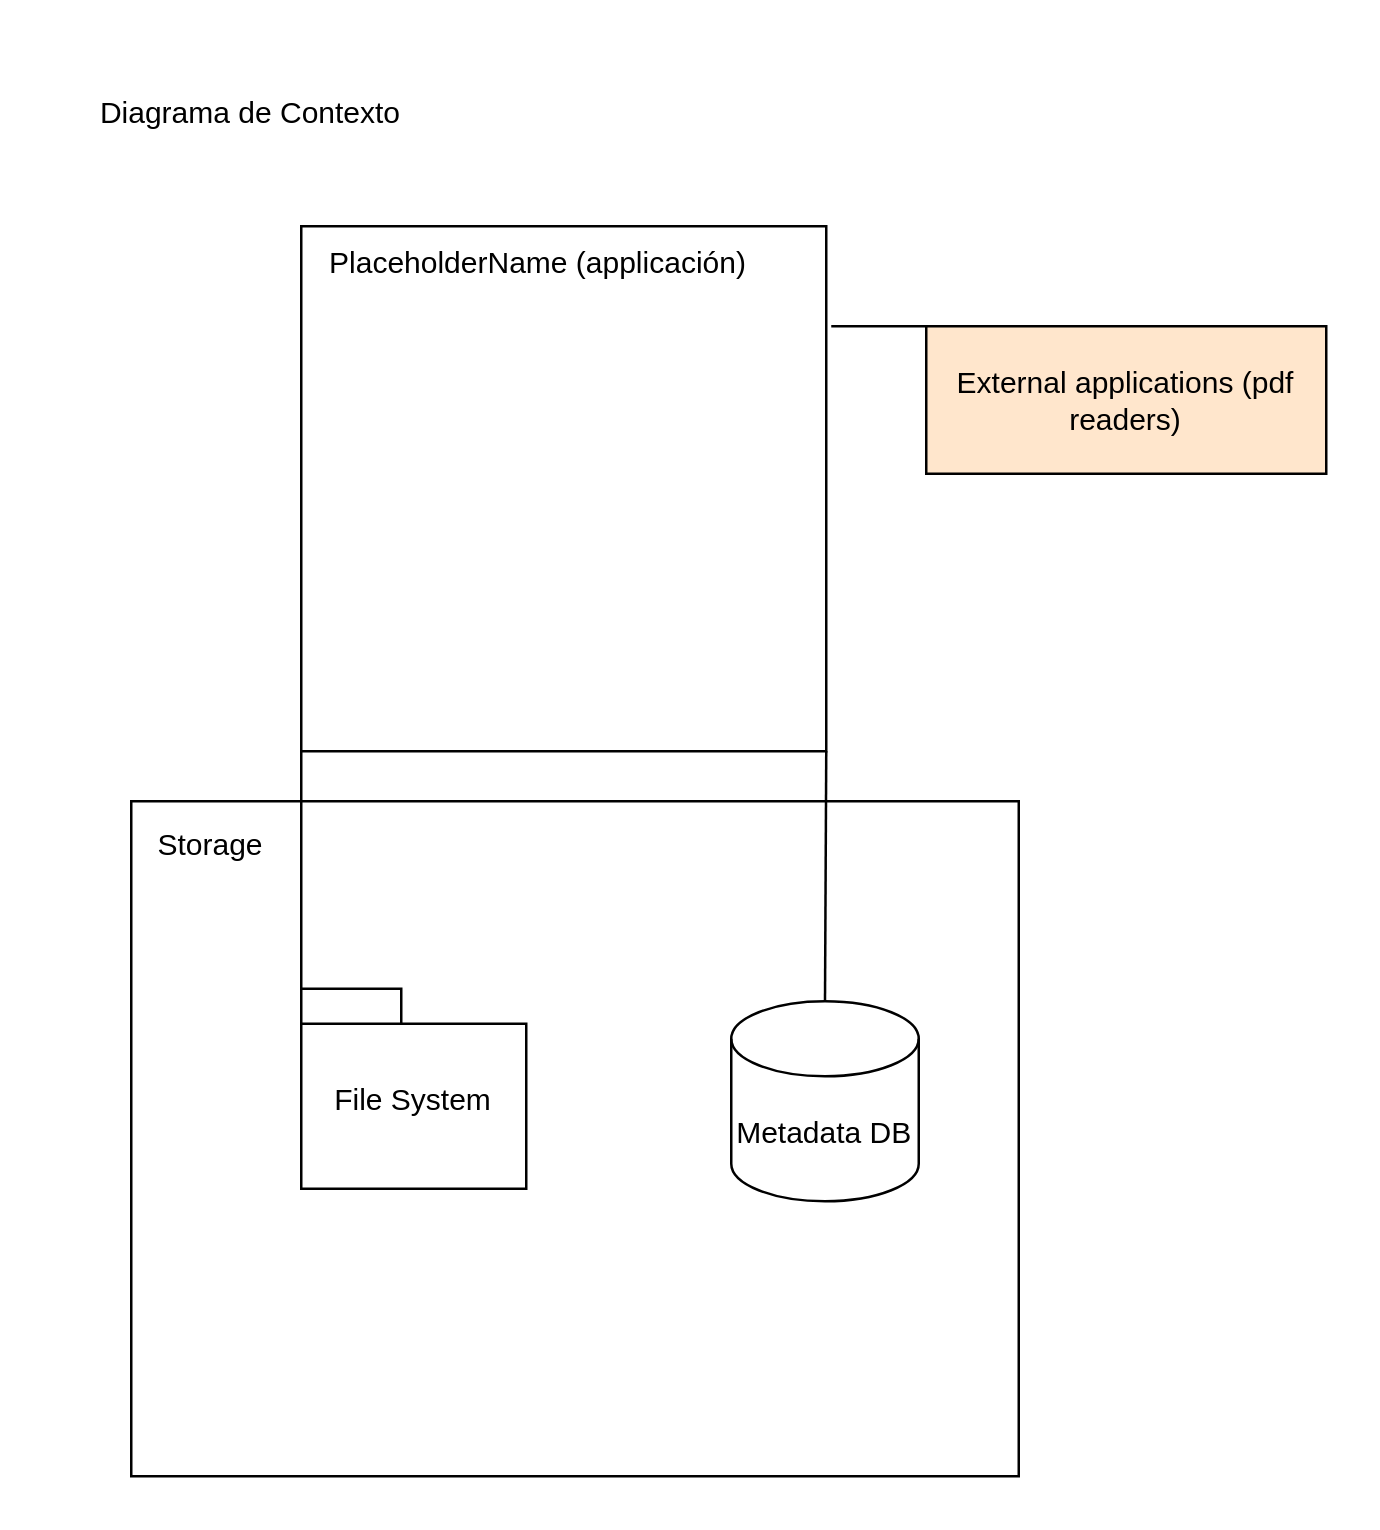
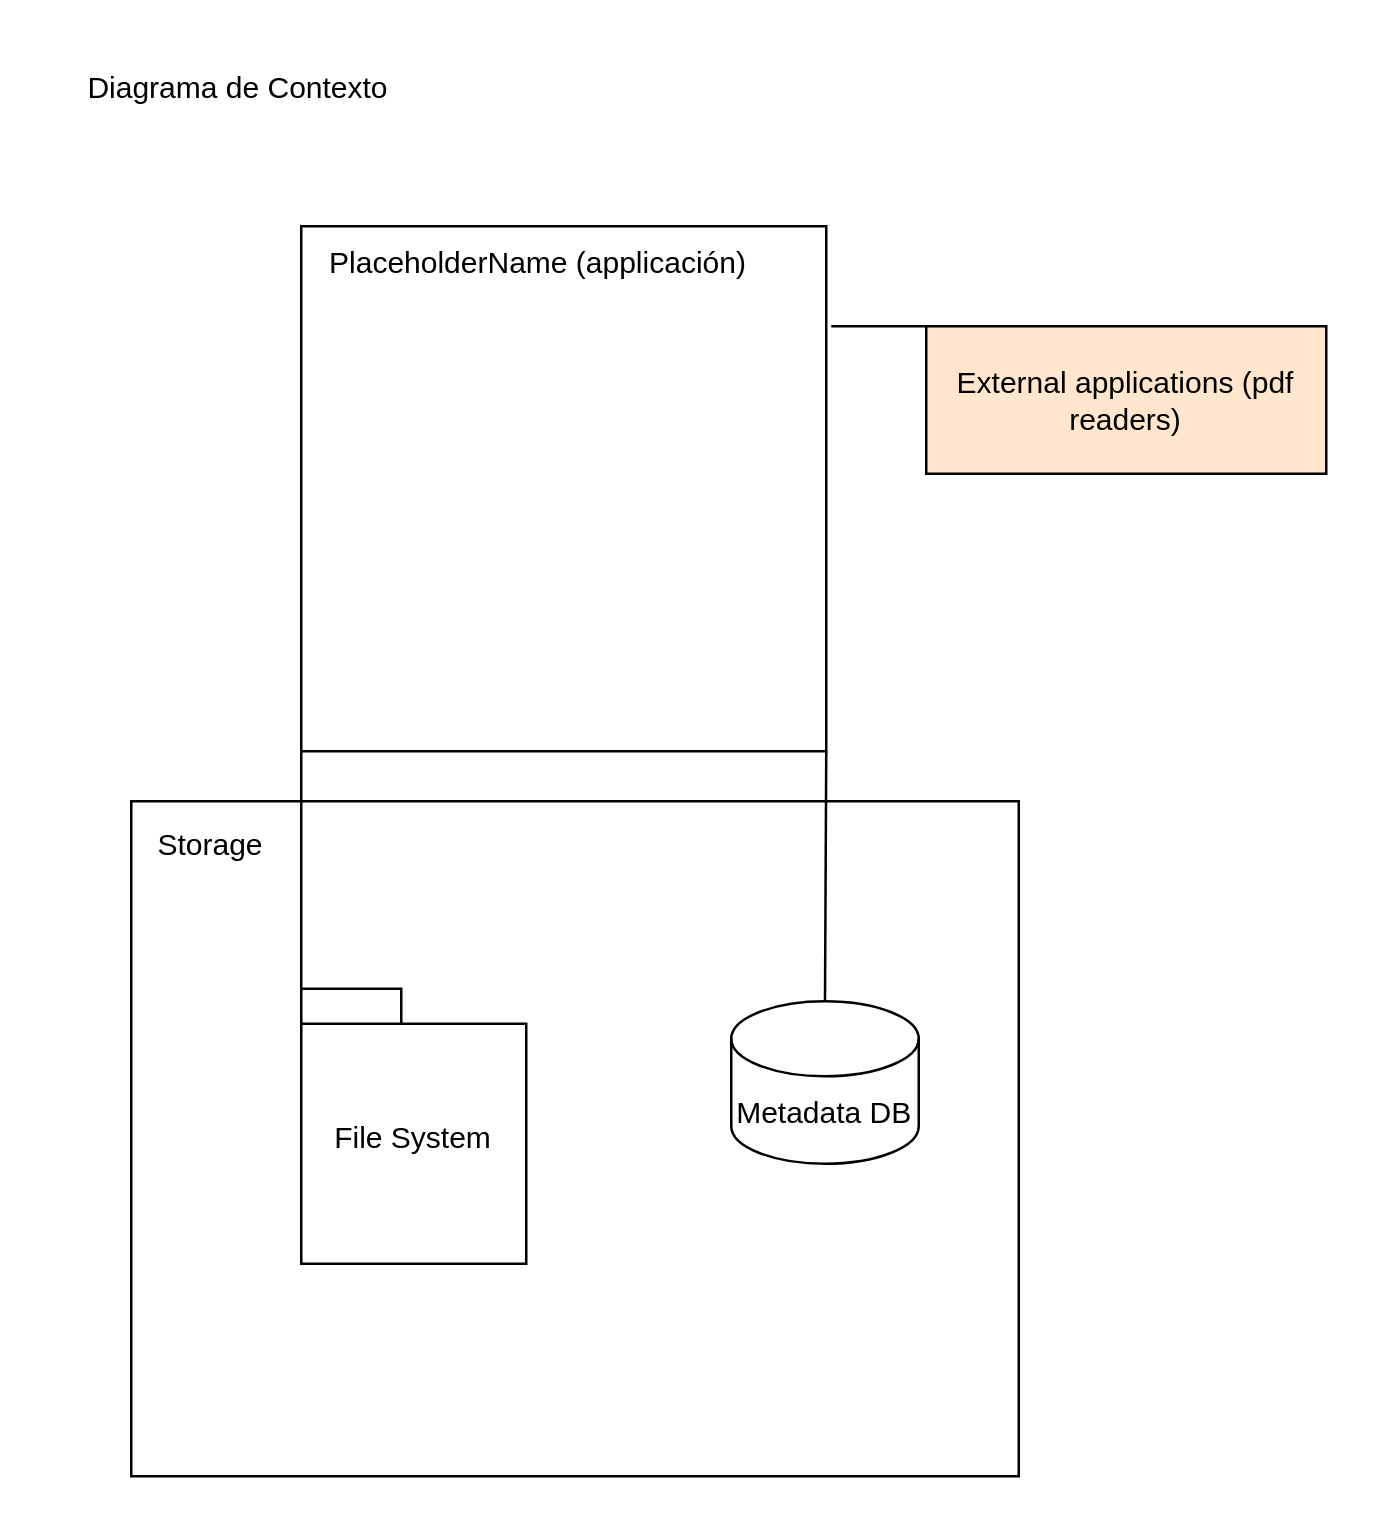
- <mxCell id="11" value="Diagrama de Contexto" style="text;html=1;align=center;verticalAlign=middle;whiteSpace=wrap;rounded=0;" vertex="1" parent="1"><mxGeometry x="25" y="30" width="150" height="30" as="geometry" /></mxCell>
+ <mxCell id="11" value="Diagrama de Contexto" style="text;html=1;align=center;verticalAlign=middle;whiteSpace=wrap;rounded=0;" vertex="1" parent="1"><mxGeometry x="20" y="20" width="150" height="30" as="geometry" /></mxCell>
- <mxCell id="5" value="&lt;span style=&quot;font-weight: normal;&quot;&gt;File System&lt;/span&gt;" style="shape=folder;fontStyle=1;spacingTop=10;tabWidth=40;tabHeight=14;tabPosition=left;html=1;whiteSpace=wrap;" vertex="1" parent="1"><mxGeometry x="120" y="395" width="90" height="80" as="geometry" /></mxCell>
+ <mxCell id="5" value="&lt;span style=&quot;font-weight: normal;&quot;&gt;File System&lt;/span&gt;" style="shape=folder;fontStyle=1;spacingTop=10;tabWidth=40;tabHeight=14;tabPosition=left;html=1;whiteSpace=wrap;" vertex="1" parent="1"><mxGeometry x="120" y="395" width="90" height="110" as="geometry" /></mxCell>
- <mxCell id="6" value="Metadata DB" style="shape=cylinder3;whiteSpace=wrap;html=1;boundedLbl=1;backgroundOutline=1;size=15;" vertex="1" parent="1"><mxGeometry x="292" y="400" width="75" height="80" as="geometry" /></mxCell>
+ <mxCell id="6" value="Metadata DB" style="shape=cylinder3;whiteSpace=wrap;html=1;boundedLbl=1;backgroundOutline=1;size=15;" vertex="1" parent="1"><mxGeometry x="292" y="400" width="75" height="65" as="geometry" /></mxCell>
